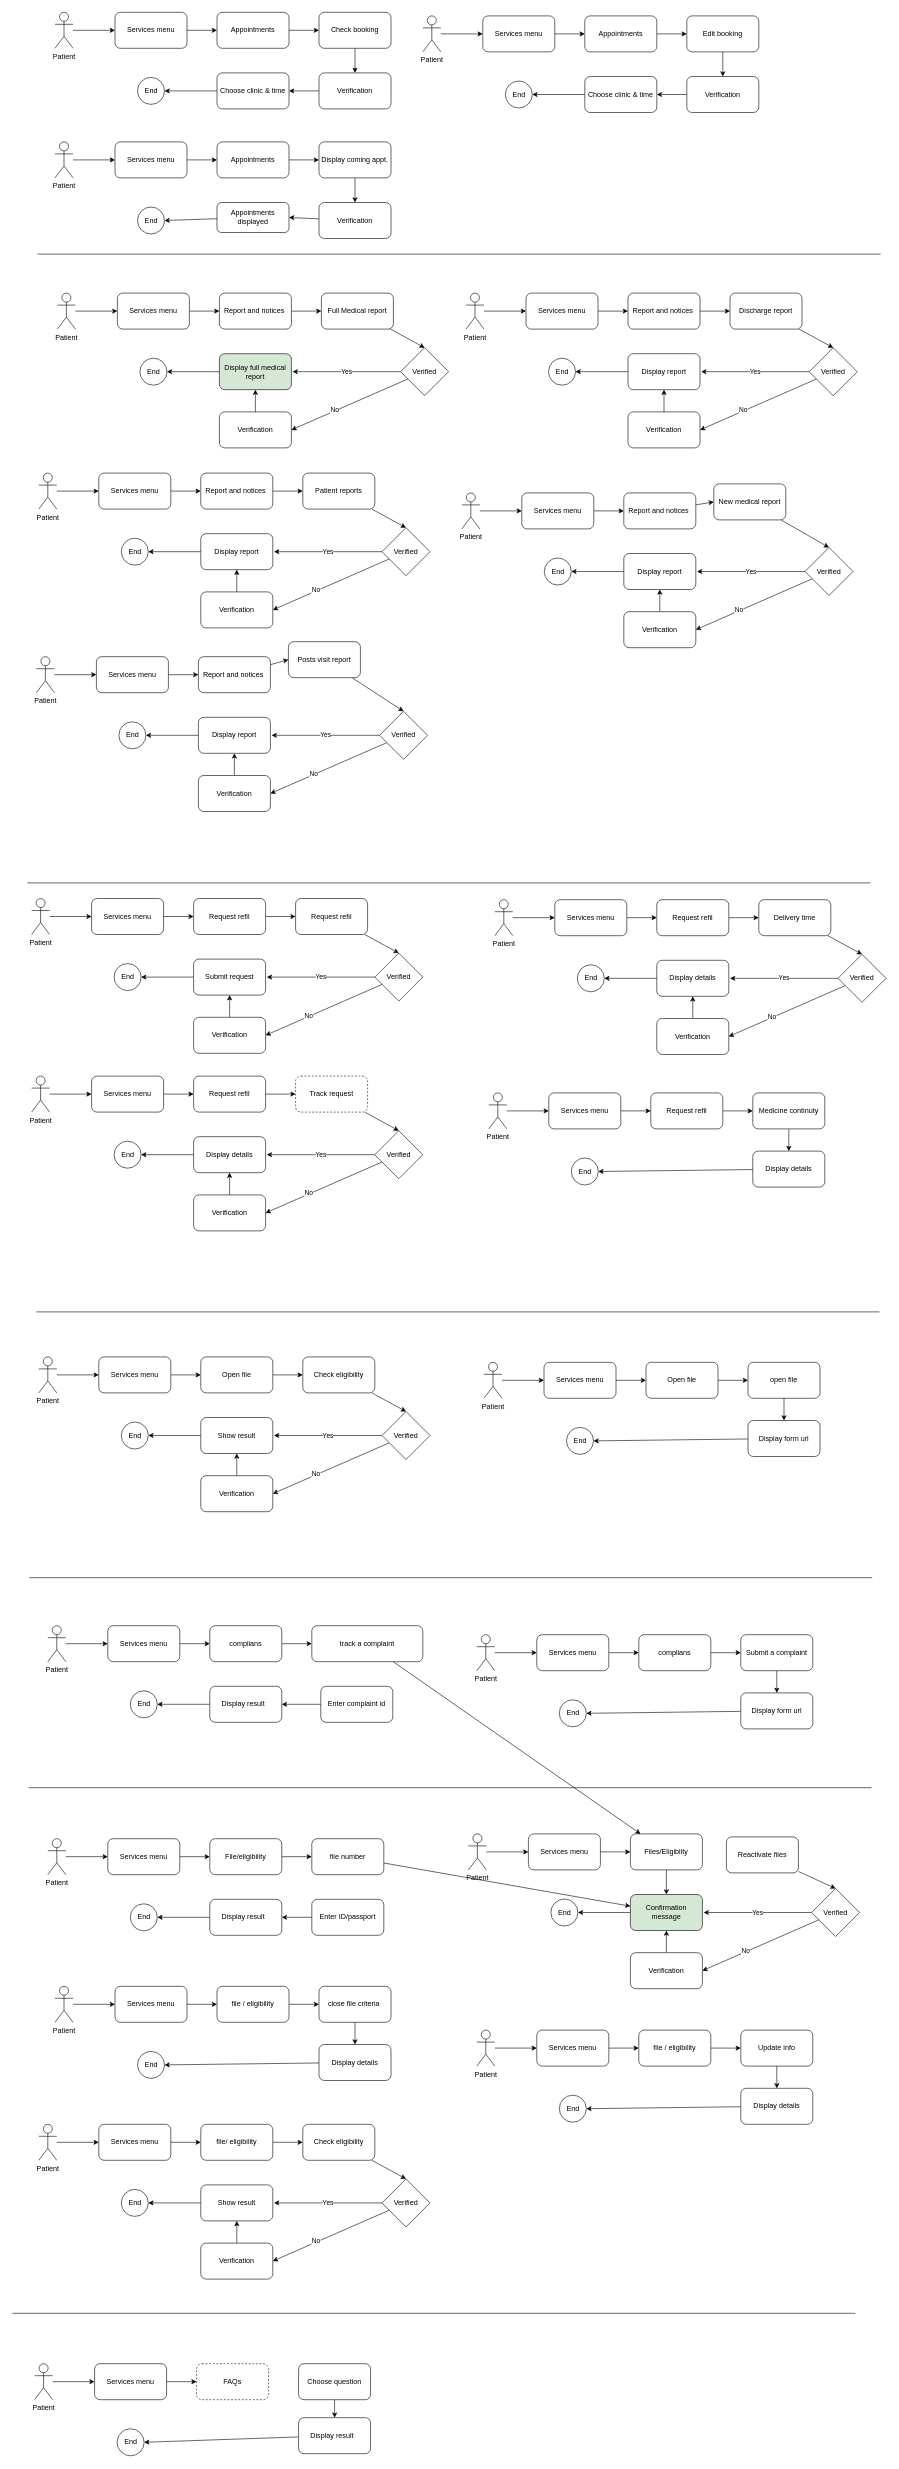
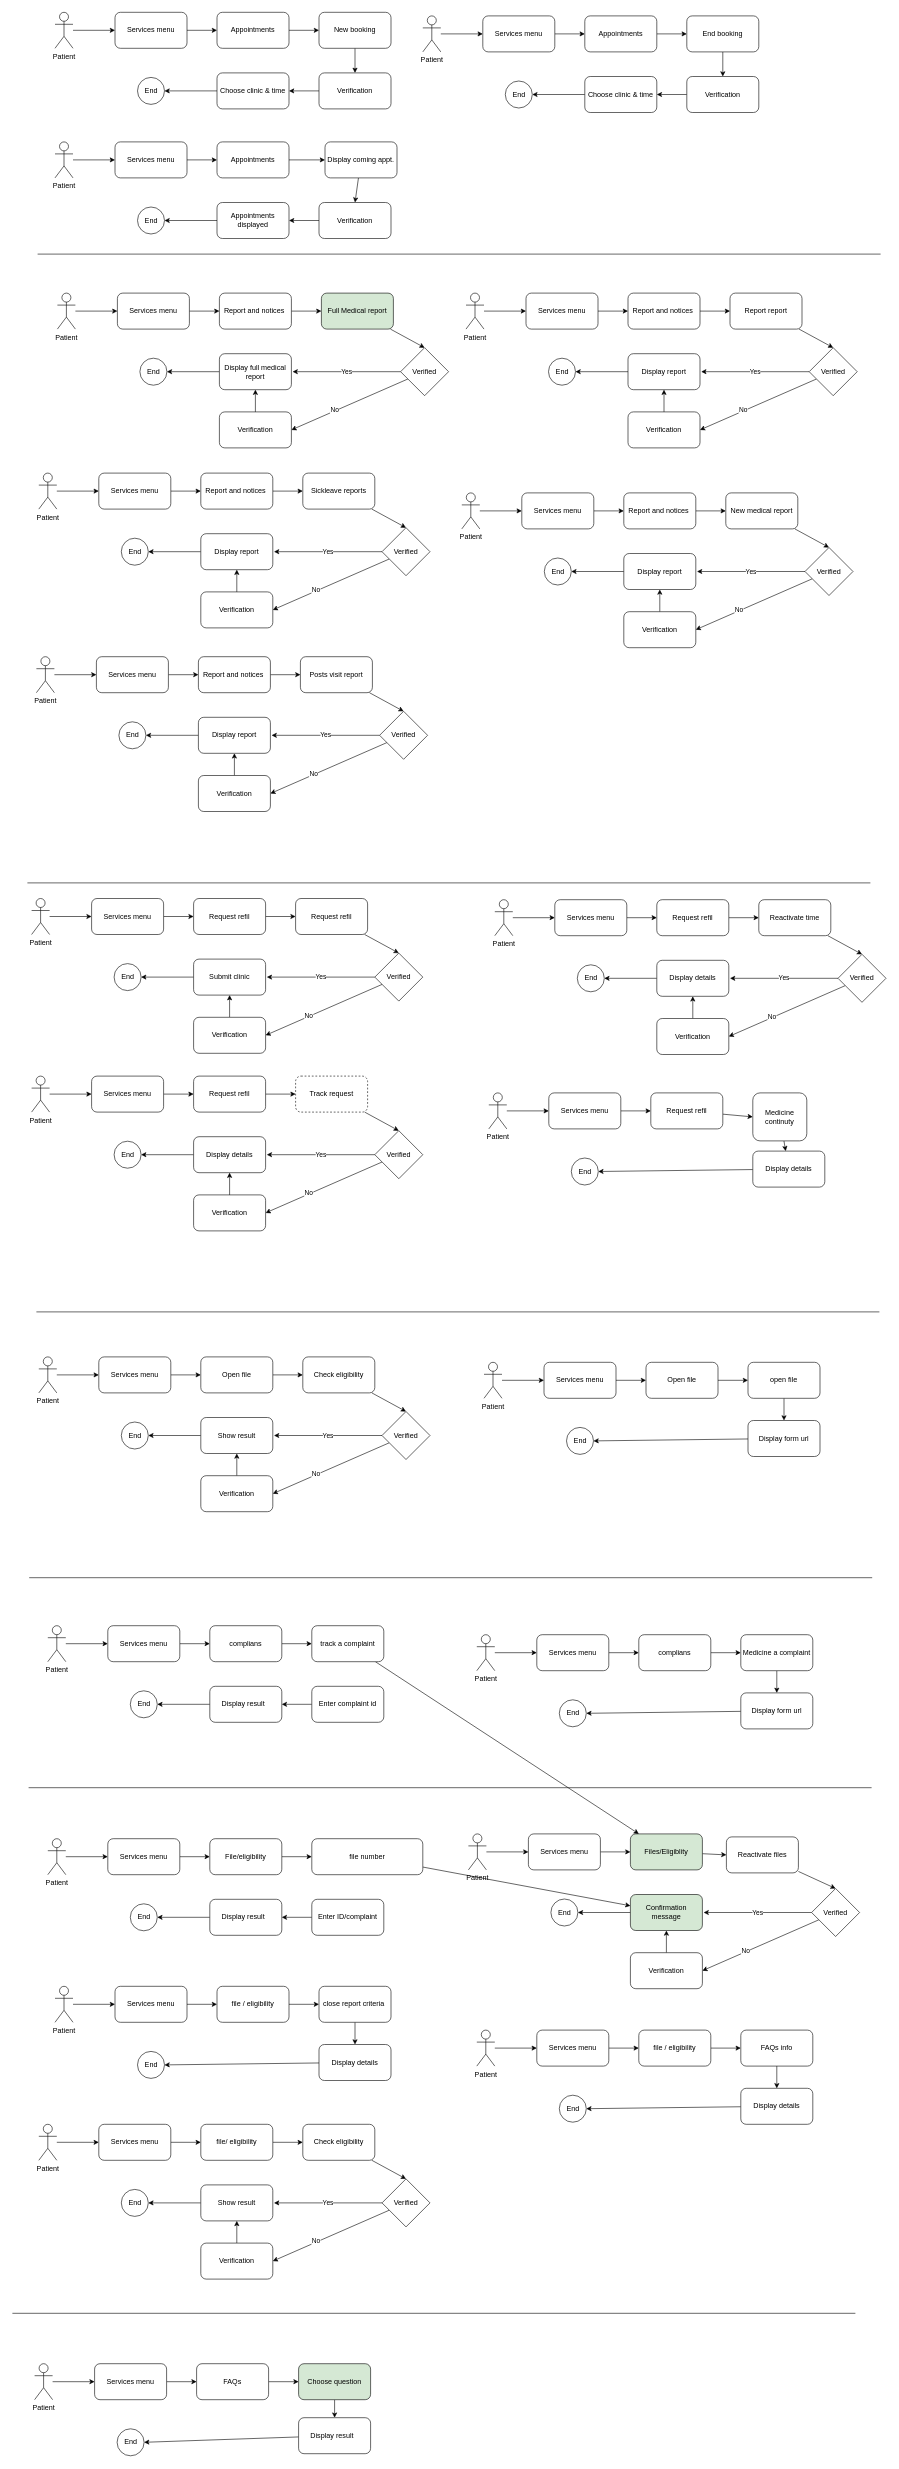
- <mxCell id="9" value="Check booking" style="rounded=1;whiteSpace=wrap;html=1;" vertex="1" parent="1"><mxGeometry x="531" y="20" width="120" height="60" as="geometry" /></mxCell>
+ <mxCell id="9" value="New booking" style="rounded=1;whiteSpace=wrap;html=1;" vertex="1" parent="1"><mxGeometry x="531" y="20" width="120" height="60" as="geometry" /></mxCell>
- <mxCell id="35" value="Edit booking" style="rounded=1;whiteSpace=wrap;html=1;" vertex="1" parent="1"><mxGeometry x="1144" y="26" width="120" height="60" as="geometry" /></mxCell>
+ <mxCell id="35" value="End booking" style="rounded=1;whiteSpace=wrap;html=1;" vertex="1" parent="1"><mxGeometry x="1144" y="26" width="120" height="60" as="geometry" /></mxCell>
- <mxCell id="22" value="Display coming appt." style="rounded=1;whiteSpace=wrap;html=1;" vertex="1" parent="1"><mxGeometry x="531" y="236" width="120" height="60" as="geometry" /></mxCell>
+ <mxCell id="22" value="Display coming appt." style="rounded=1;whiteSpace=wrap;html=1;" vertex="1" parent="1"><mxGeometry x="541" y="236" width="120" height="60" as="geometry" /></mxCell>
- <mxCell id="26" value="Appointments displayed" style="rounded=1;whiteSpace=wrap;html=1;" vertex="1" parent="1"><mxGeometry x="361" y="337" width="120" height="50" as="geometry" /></mxCell>
+ <mxCell id="26" value="Appointments displayed" style="rounded=1;whiteSpace=wrap;html=1;" vertex="1" parent="1"><mxGeometry x="361" y="337" width="120" height="60" as="geometry" /></mxCell>
- <mxCell id="48" value="Full Medical report" style="rounded=1;whiteSpace=wrap;html=1;" vertex="1" parent="1"><mxGeometry x="535" y="488" width="120" height="60" as="geometry" /></mxCell>
+ <mxCell id="48" value="Full Medical report" style="rounded=1;whiteSpace=wrap;html=1;fillColor=#d5e8d4;" vertex="1" parent="1"><mxGeometry x="535" y="488" width="120" height="60" as="geometry" /></mxCell>
- <mxCell id="65" value="Discharge report" style="rounded=1;whiteSpace=wrap;html=1;" vertex="1" parent="1"><mxGeometry x="1216" y="488" width="120" height="60" as="geometry" /></mxCell>
+ <mxCell id="65" value="Report report" style="rounded=1;whiteSpace=wrap;html=1;" vertex="1" parent="1"><mxGeometry x="1216" y="488" width="120" height="60" as="geometry" /></mxCell>
- <mxCell id="50" value="Display full medical report" style="rounded=1;whiteSpace=wrap;html=1;fillColor=#d5e8d4;" vertex="1" parent="1"><mxGeometry x="365" y="589" width="120" height="60" as="geometry" /></mxCell>
+ <mxCell id="50" value="Display full medical report" style="rounded=1;whiteSpace=wrap;html=1;" vertex="1" parent="1"><mxGeometry x="365" y="589" width="120" height="60" as="geometry" /></mxCell>
- <mxCell id="82" value="Patient reports" style="rounded=1;whiteSpace=wrap;html=1;" vertex="1" parent="1"><mxGeometry x="504" y="788" width="120" height="60" as="geometry" /></mxCell>
+ <mxCell id="82" value="Sickleave reports" style="rounded=1;whiteSpace=wrap;html=1;" vertex="1" parent="1"><mxGeometry x="504" y="788" width="120" height="60" as="geometry" /></mxCell>
- <mxCell id="99" value="New medical report" style="rounded=1;whiteSpace=wrap;html=1;" vertex="1" parent="1"><mxGeometry x="1189" y="806" width="120" height="60" as="geometry" /></mxCell>
+ <mxCell id="99" value="New medical report" style="rounded=1;whiteSpace=wrap;html=1;" vertex="1" parent="1"><mxGeometry x="1209" y="821" width="120" height="60" as="geometry" /></mxCell>
- <mxCell id="116" value="Posts visit report" style="rounded=1;whiteSpace=wrap;html=1;" vertex="1" parent="1"><mxGeometry x="480" y="1069" width="120" height="60" as="geometry" /></mxCell>
+ <mxCell id="116" value="Posts visit report" style="rounded=1;whiteSpace=wrap;html=1;" vertex="1" parent="1"><mxGeometry x="500" y="1094" width="120" height="60" as="geometry" /></mxCell>
- <mxCell id="169" value="Delivery time" style="rounded=1;whiteSpace=wrap;html=1;" vertex="1" parent="1"><mxGeometry x="1264" y="1499" width="120" height="60" as="geometry" /></mxCell>
+ <mxCell id="169" value="Reactivate time" style="rounded=1;whiteSpace=wrap;html=1;" vertex="1" parent="1"><mxGeometry x="1264" y="1499" width="120" height="60" as="geometry" /></mxCell>
- <mxCell id="137" value="Submit request" style="rounded=1;whiteSpace=wrap;html=1;" vertex="1" parent="1"><mxGeometry x="322" y="1598" width="120" height="60" as="geometry" /></mxCell>
+ <mxCell id="137" value="Submit clinic" style="rounded=1;whiteSpace=wrap;html=1;" vertex="1" parent="1"><mxGeometry x="322" y="1598" width="120" height="60" as="geometry" /></mxCell>
- <mxCell id="186" value="Medicine continuty" style="rounded=1;whiteSpace=wrap;html=1;" vertex="1" parent="1"><mxGeometry x="1254" y="1821" width="120" height="60" as="geometry" /></mxCell>
+ <mxCell id="186" value="Medicine continuty" style="rounded=1;whiteSpace=wrap;html=1;" vertex="1" parent="1"><mxGeometry x="1254" y="1821" width="90" height="80" as="geometry" /></mxCell>
- <mxCell id="238" value="track a complaint" style="rounded=1;whiteSpace=wrap;html=1;" vertex="1" parent="1"><mxGeometry x="519" y="2709" width="185" height="60" as="geometry" /></mxCell>
+ <mxCell id="238" value="track a complaint" style="rounded=1;whiteSpace=wrap;html=1;" vertex="1" parent="1"><mxGeometry x="519" y="2709" width="120" height="60" as="geometry" /></mxCell>
- <mxCell id="227" value="Submit a complaint" style="rounded=1;whiteSpace=wrap;html=1;" vertex="1" parent="1"><mxGeometry x="1234" y="2724" width="120" height="60" as="geometry" /></mxCell>
+ <mxCell id="227" value="Medicine a complaint" style="rounded=1;whiteSpace=wrap;html=1;" vertex="1" parent="1"><mxGeometry x="1234" y="2724" width="120" height="60" as="geometry" /></mxCell>
- <mxCell id="240" value="Enter complaint id" style="rounded=1;whiteSpace=wrap;html=1;" vertex="1" parent="1"><mxGeometry x="534" y="2810" width="120" height="60" as="geometry" /></mxCell>
+ <mxCell id="240" value="Enter complaint id" style="rounded=1;whiteSpace=wrap;html=1;" vertex="1" parent="1"><mxGeometry x="519" y="2810" width="120" height="60" as="geometry" /></mxCell>
- <mxCell id="263" value="Files/Eligiblity" style="rounded=1;whiteSpace=wrap;html=1;" vertex="1" parent="1"><mxGeometry x="1050" y="3056" width="120" height="60" as="geometry" /></mxCell>
+ <mxCell id="263" value="Files/Eligiblity" style="rounded=1;whiteSpace=wrap;html=1;fillColor=#d5e8d4;" vertex="1" parent="1"><mxGeometry x="1050" y="3056" width="120" height="60" as="geometry" /></mxCell>
- <mxCell id="252" value="file number" style="rounded=1;whiteSpace=wrap;html=1;" vertex="1" parent="1"><mxGeometry x="519" y="3064" width="120" height="60" as="geometry" /></mxCell>
+ <mxCell id="252" value="file number" style="rounded=1;whiteSpace=wrap;html=1;" vertex="1" parent="1"><mxGeometry x="519" y="3064" width="185" height="60" as="geometry" /></mxCell>
- <mxCell id="262" style="edgeStyle=none;html=1;" edge="1" parent="1" source="263" target="267"><mxGeometry relative="1" as="geometry" /></mxCell>
+ <mxCell id="262" style="edgeStyle=none;html=1;entryX=0;entryY=0.5;entryDx=0;entryDy=0;" edge="1" parent="1" source="263" target="265"><mxGeometry relative="1" as="geometry" /></mxCell>
- <mxCell id="254" value="Enter ID/passport" style="rounded=1;whiteSpace=wrap;html=1;" vertex="1" parent="1"><mxGeometry x="519" y="3165" width="120" height="60" as="geometry" /></mxCell>
+ <mxCell id="254" value="Enter ID/complaint" style="rounded=1;whiteSpace=wrap;html=1;" vertex="1" parent="1"><mxGeometry x="519" y="3165" width="120" height="60" as="geometry" /></mxCell>
- <mxCell id="282" value="close file criteria&amp;nbsp;" style="rounded=1;whiteSpace=wrap;html=1;" vertex="1" parent="1"><mxGeometry x="531" y="3310" width="120" height="60" as="geometry" /></mxCell>
+ <mxCell id="282" value="close report criteria&amp;nbsp;" style="rounded=1;whiteSpace=wrap;html=1;" vertex="1" parent="1"><mxGeometry x="531" y="3310" width="120" height="60" as="geometry" /></mxCell>
- <mxCell id="293" value="Update info" style="rounded=1;whiteSpace=wrap;html=1;" vertex="1" parent="1"><mxGeometry x="1234" y="3383" width="120" height="60" as="geometry" /></mxCell>
+ <mxCell id="293" value="FAQs info" style="rounded=1;whiteSpace=wrap;html=1;" vertex="1" parent="1"><mxGeometry x="1234" y="3383" width="120" height="60" as="geometry" /></mxCell>
- <mxCell id="320" value="FAQs" style="rounded=1;whiteSpace=wrap;html=1;dashed=1;" vertex="1" parent="1"><mxGeometry x="327" y="3939" width="120" height="60" as="geometry" /></mxCell>
+ <mxCell id="320" value="FAQs" style="rounded=1;whiteSpace=wrap;html=1;" vertex="1" parent="1"><mxGeometry x="327" y="3939" width="120" height="60" as="geometry" /></mxCell>
+ <mxCell id="319" style="edgeStyle=none;html=1;entryX=0;entryY=0.5;entryDx=0;entryDy=0;" edge="1" parent="1" source="320" target="322"><mxGeometry relative="1" as="geometry" /></mxCell>
- <mxCell id="322" value="Choose question" style="rounded=1;whiteSpace=wrap;html=1;" vertex="1" parent="1"><mxGeometry x="497" y="3939" width="120" height="60" as="geometry" /></mxCell>
+ <mxCell id="322" value="Choose question" style="rounded=1;whiteSpace=wrap;html=1;fillColor=#d5e8d4;" vertex="1" parent="1"><mxGeometry x="497" y="3939" width="120" height="60" as="geometry" /></mxCell>
